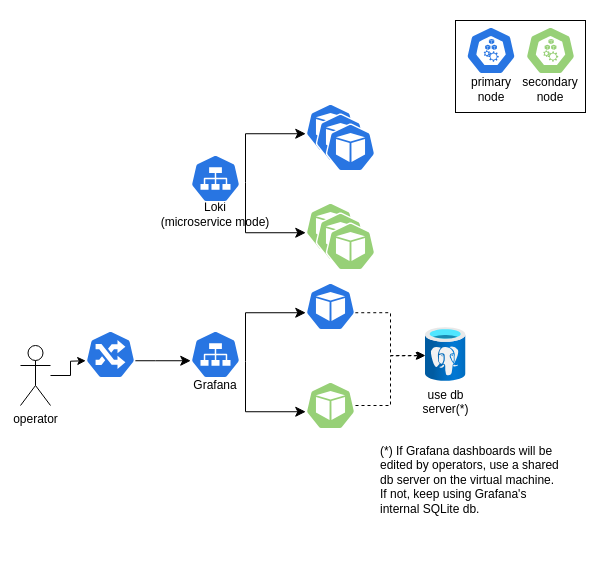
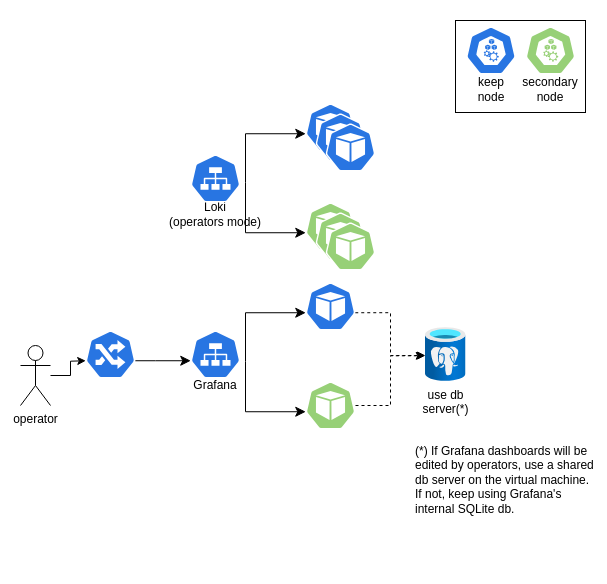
- <mxCell id="20" value="primary&lt;div&gt;node&lt;/div&gt;" style="text;html=1;align=center;verticalAlign=middle;whiteSpace=wrap;rounded=0;" parent="18" vertex="1"><mxGeometry x="5.5" y="54" width="60" height="30" as="geometry" /></mxCell>
+ <mxCell id="20" value="keep&lt;div&gt;node&lt;/div&gt;" style="text;html=1;align=center;verticalAlign=middle;whiteSpace=wrap;rounded=0;" parent="18" vertex="1"><mxGeometry x="5.5" y="54" width="60" height="30" as="geometry" /></mxCell>
- <mxCell id="3" value="Loki&lt;div&gt;(microservice mode)&lt;/div&gt;" style="text;html=1;align=center;verticalAlign=middle;whiteSpace=wrap;rounded=0;" parent="2" vertex="1"><mxGeometry x="-30" y="48" width="120" height="30" as="geometry" /></mxCell>
+ <mxCell id="3" value="Loki&lt;div&gt;(operators mode)&lt;/div&gt;" style="text;html=1;align=center;verticalAlign=middle;whiteSpace=wrap;rounded=0;" parent="2" vertex="1"><mxGeometry x="-30" y="48" width="120" height="30" as="geometry" /></mxCell>
- <mxCell id="15" value="&lt;p&gt;&lt;/p&gt;&lt;span style=&quot;background-color: initial;&quot;&gt;(*) If Grafana dashboards will be edited by operators, use a shared db server on the virtual machine. If not, keep using Grafana's internal SQL&lt;/span&gt;&lt;span style=&quot;background-color: initial;&quot;&gt;ite db.&lt;/span&gt;&lt;div&gt;&lt;p&gt;&lt;/p&gt;&lt;/div&gt;" style="text;html=1;spacing=5;spacingTop=-20;whiteSpace=wrap;overflow=hidden;rounded=0;align=left;" parent="1" vertex="1"><mxGeometry x="375" y="442" width="190" height="120" as="geometry" /></mxCell>
+ <mxCell id="15" value="&lt;p&gt;&lt;/p&gt;&lt;span style=&quot;background-color: initial;&quot;&gt;(*) If Grafana dashboards will be edited by operators, use a shared db server on the virtual machine. If not, keep using Grafana's internal SQL&lt;/span&gt;&lt;span style=&quot;background-color: initial;&quot;&gt;ite db.&lt;/span&gt;&lt;div&gt;&lt;p&gt;&lt;/p&gt;&lt;/div&gt;" style="text;html=1;spacing=5;spacingTop=-20;whiteSpace=wrap;overflow=hidden;rounded=0;align=left;" parent="1" vertex="1"><mxGeometry x="410" y="442" width="190" height="120" as="geometry" /></mxCell>
